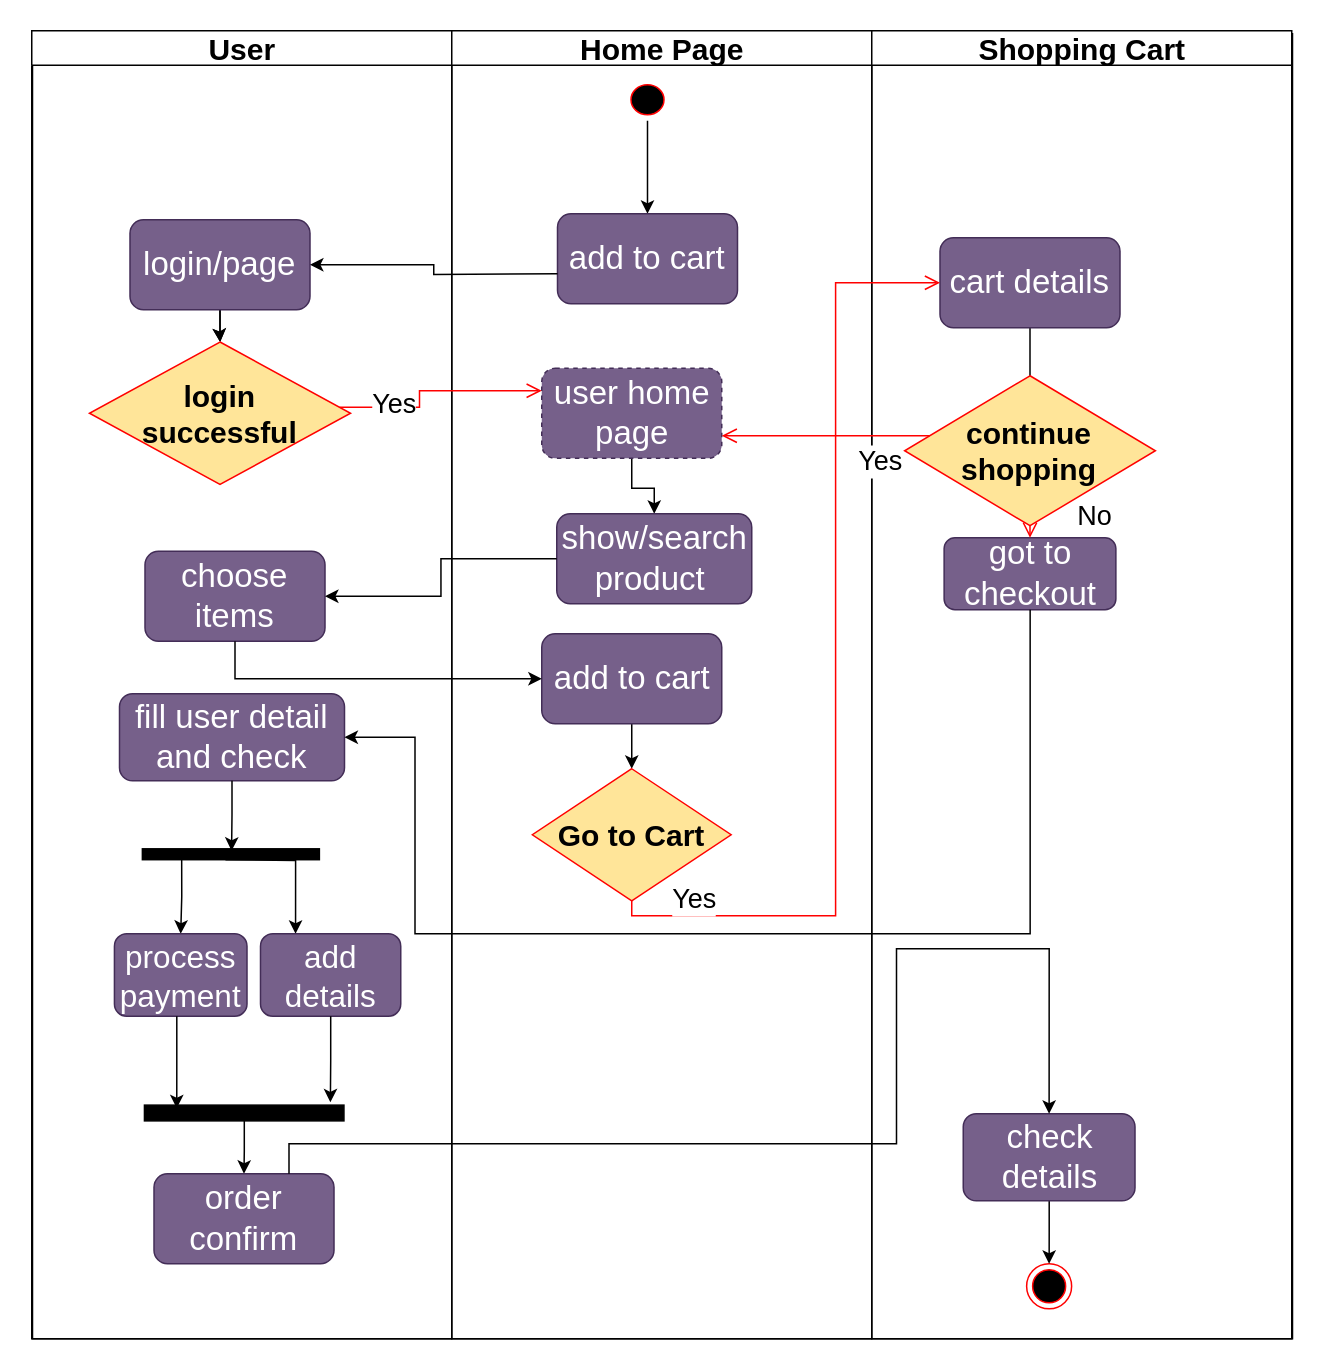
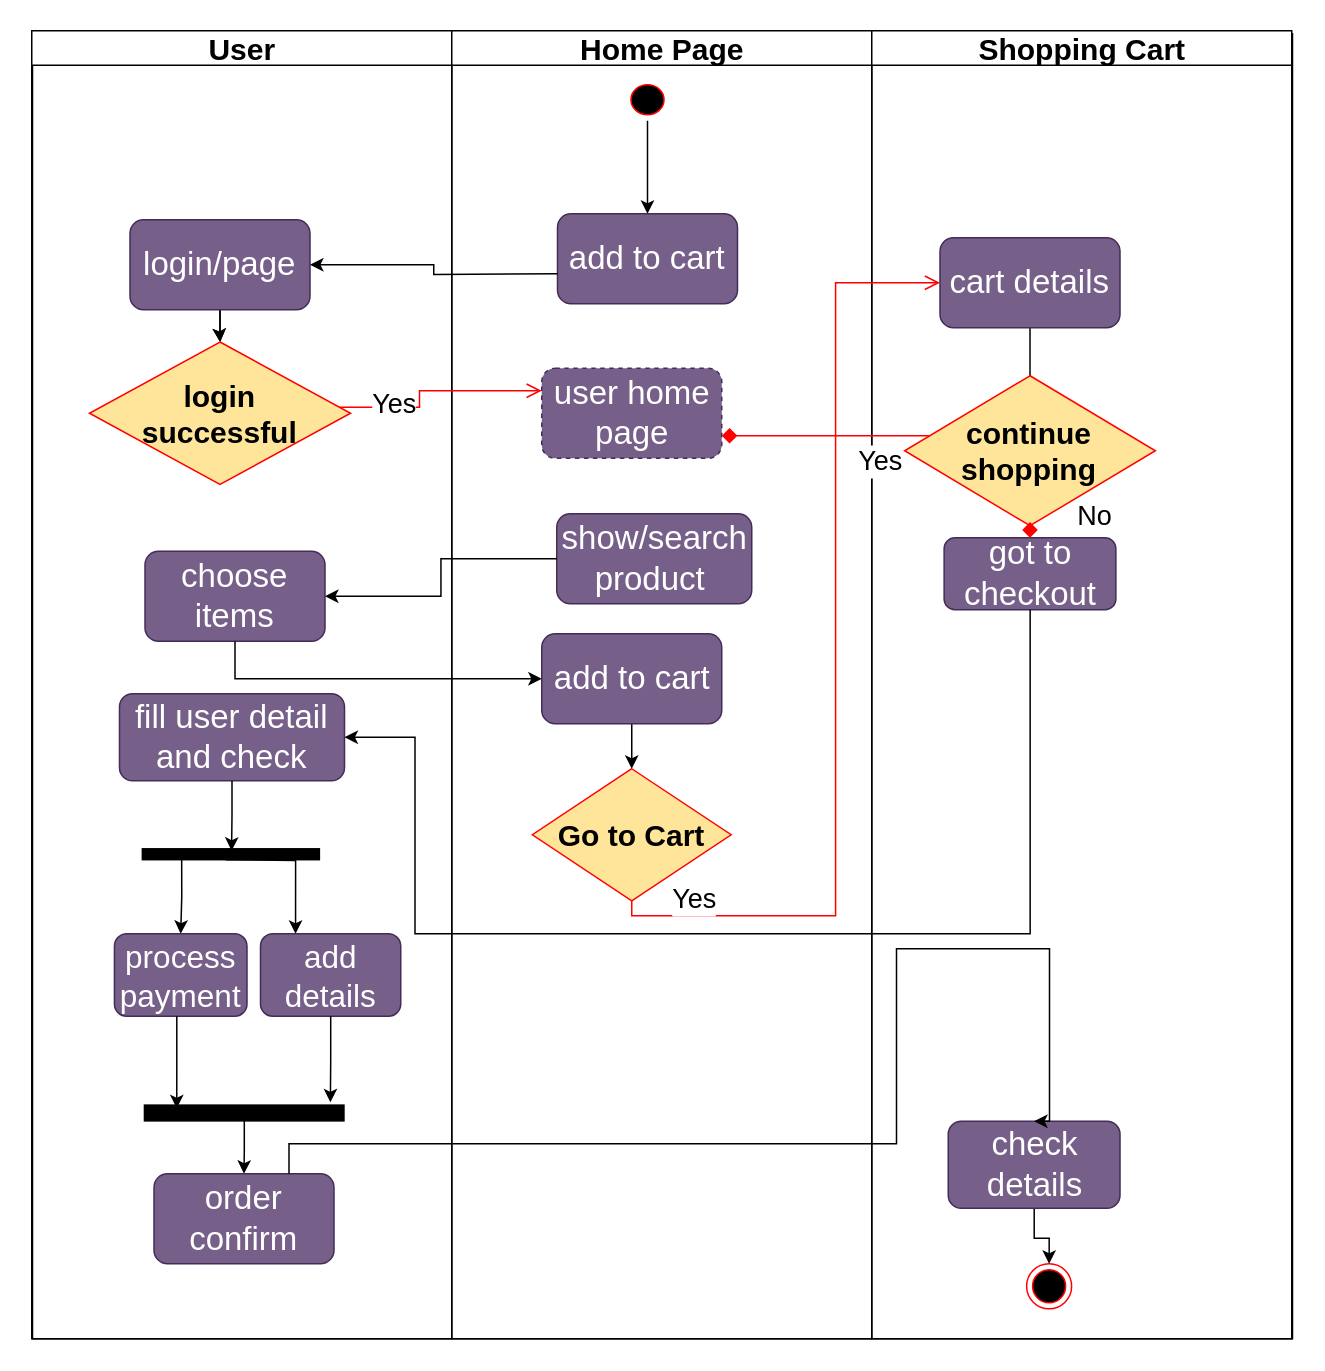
- <mxCell id="45" value="&lt;font style=&quot;font-size: 18px;&quot;&gt;Yes&lt;/font&gt;" style="edgeStyle=orthogonalEdgeStyle;html=1;align=left;verticalAlign=top;endArrow=open;endSize=8;strokeColor=#ff0000;rounded=0;entryX=1;entryY=0.75;entryDx=0;entryDy=0;" parent="1" source="35" target="25" edge="1"><mxGeometry x="-0.292" relative="1" as="geometry"><mxPoint x="686" y="372" as="targetPoint" /><Array as="points"><mxPoint x="627" y="292" /><mxPoint x="627" y="290" /></Array><mxPoint as="offset" /></mxGeometry></mxCell>
+ <mxCell id="45" value="&lt;font style=&quot;font-size: 18px;&quot;&gt;Yes&lt;/font&gt;" style="edgeStyle=orthogonalEdgeStyle;html=1;align=left;verticalAlign=top;endArrow=diamond;endSize=8;strokeColor=#ff0000;rounded=0;entryX=1;entryY=0.75;entryDx=0;entryDy=0;" parent="1" source="35" target="25" edge="1"><mxGeometry x="-0.292" relative="1" as="geometry"><mxPoint x="686" y="372" as="targetPoint" /><Array as="points"><mxPoint x="627" y="292" /><mxPoint x="627" y="290" /></Array><mxPoint as="offset" /></mxGeometry></mxCell>
- <mxCell id="24" style="edgeStyle=orthogonalEdgeStyle;rounded=0;orthogonalLoop=1;jettySize=auto;html=1;entryX=0.5;entryY=0;entryDx=0;entryDy=0;" parent="21" source="25" target="26" edge="1"><mxGeometry relative="1" as="geometry" /></mxCell>
- <mxCell id="36" value="&lt;font style=&quot;font-size: 18px;&quot;&gt;No&lt;/font&gt;" style="edgeStyle=orthogonalEdgeStyle;html=1;align=left;verticalAlign=bottom;endArrow=open;endSize=8;strokeColor=#ff0000;rounded=0;entryX=0.5;entryY=0;entryDx=0;entryDy=0;exitX=0.5;exitY=1;exitDx=0;exitDy=0;" parent="31" source="35" target="34" edge="1"><mxGeometry x="1" y="30" relative="1" as="geometry"><mxPoint x="245.5" y="272" as="targetPoint" /><mxPoint x="115.5" y="302" as="sourcePoint" /><mxPoint as="offset" /></mxGeometry></mxCell>
+ <mxCell id="36" value="&lt;font style=&quot;font-size: 18px;&quot;&gt;No&lt;/font&gt;" style="edgeStyle=orthogonalEdgeStyle;html=1;align=left;verticalAlign=bottom;endArrow=diamond;endSize=8;strokeColor=#ff0000;rounded=0;entryX=0.5;entryY=0;entryDx=0;entryDy=0;exitX=0.5;exitY=1;exitDx=0;exitDy=0;" parent="31" source="35" target="34" edge="1"><mxGeometry x="1" y="30" relative="1" as="geometry"><mxPoint x="245.5" y="272" as="targetPoint" /><mxPoint x="115.5" y="302" as="sourcePoint" /><mxPoint as="offset" /></mxGeometry></mxCell>
- <mxCell id="39" value="check details" style="rounded=1;whiteSpace=wrap;html=1;fontSize=22;fillColor=#76608a;fontColor=#ffffff;strokeColor=#432D57;" parent="31" vertex="1"><mxGeometry x="61" y="722" width="114.5" height="58" as="geometry" /></mxCell>
+ <mxCell id="39" value="check details" style="rounded=1;whiteSpace=wrap;html=1;fontSize=22;fillColor=#76608a;fontColor=#ffffff;strokeColor=#432D57;" parent="31" vertex="1"><mxGeometry x="51" y="727" width="114.5" height="58" as="geometry" /></mxCell>
